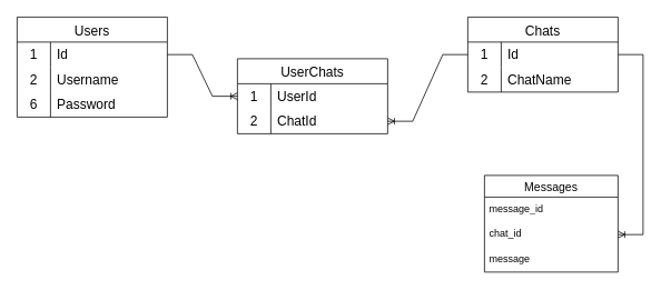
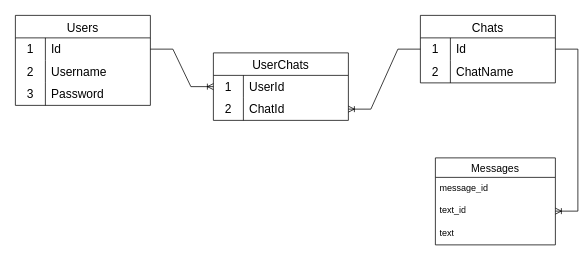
- <mxCell id="10" value="6" style="shape=partialRectangle;html=1;whiteSpace=wrap;connectable=0;fillColor=none;top=0;left=0;bottom=0;right=0;overflow=hidden;strokeColor=inherit;fontSize=16;" vertex="1" parent="9"><mxGeometry width="40" height="30" as="geometry"><mxRectangle width="40" height="30" as="alternateBounds" /></mxGeometry></mxCell>
+ <mxCell id="10" value="3" style="shape=partialRectangle;html=1;whiteSpace=wrap;connectable=0;fillColor=none;top=0;left=0;bottom=0;right=0;overflow=hidden;strokeColor=inherit;fontSize=16;" vertex="1" parent="9"><mxGeometry width="40" height="30" as="geometry"><mxRectangle width="40" height="30" as="alternateBounds" /></mxGeometry></mxCell>
- <mxCell id="30" value="chat_id" style="text;strokeColor=none;fillColor=none;spacingLeft=4;spacingRight=4;overflow=hidden;rotatable=0;points=[[0,0.5],[1,0.5]];portConstraint=eastwest;fontSize=12;whiteSpace=wrap;html=1;" vertex="1" parent="28"><mxGeometry y="56" width="160" height="30" as="geometry" /></mxCell>
+ <mxCell id="30" value="text_id" style="text;strokeColor=none;fillColor=none;spacingLeft=4;spacingRight=4;overflow=hidden;rotatable=0;points=[[0,0.5],[1,0.5]];portConstraint=eastwest;fontSize=12;whiteSpace=wrap;html=1;" vertex="1" parent="28"><mxGeometry y="56" width="160" height="30" as="geometry" /></mxCell>
- <mxCell id="31" value="message" style="text;strokeColor=none;fillColor=none;spacingLeft=4;spacingRight=4;overflow=hidden;rotatable=0;points=[[0,0.5],[1,0.5]];portConstraint=eastwest;fontSize=12;whiteSpace=wrap;html=1;" vertex="1" parent="28"><mxGeometry y="86" width="160" height="30" as="geometry" /></mxCell>
+ <mxCell id="31" value="text" style="text;strokeColor=none;fillColor=none;spacingLeft=4;spacingRight=4;overflow=hidden;rotatable=0;points=[[0,0.5],[1,0.5]];portConstraint=eastwest;fontSize=12;whiteSpace=wrap;html=1;" vertex="1" parent="28"><mxGeometry y="86" width="160" height="30" as="geometry" /></mxCell>
